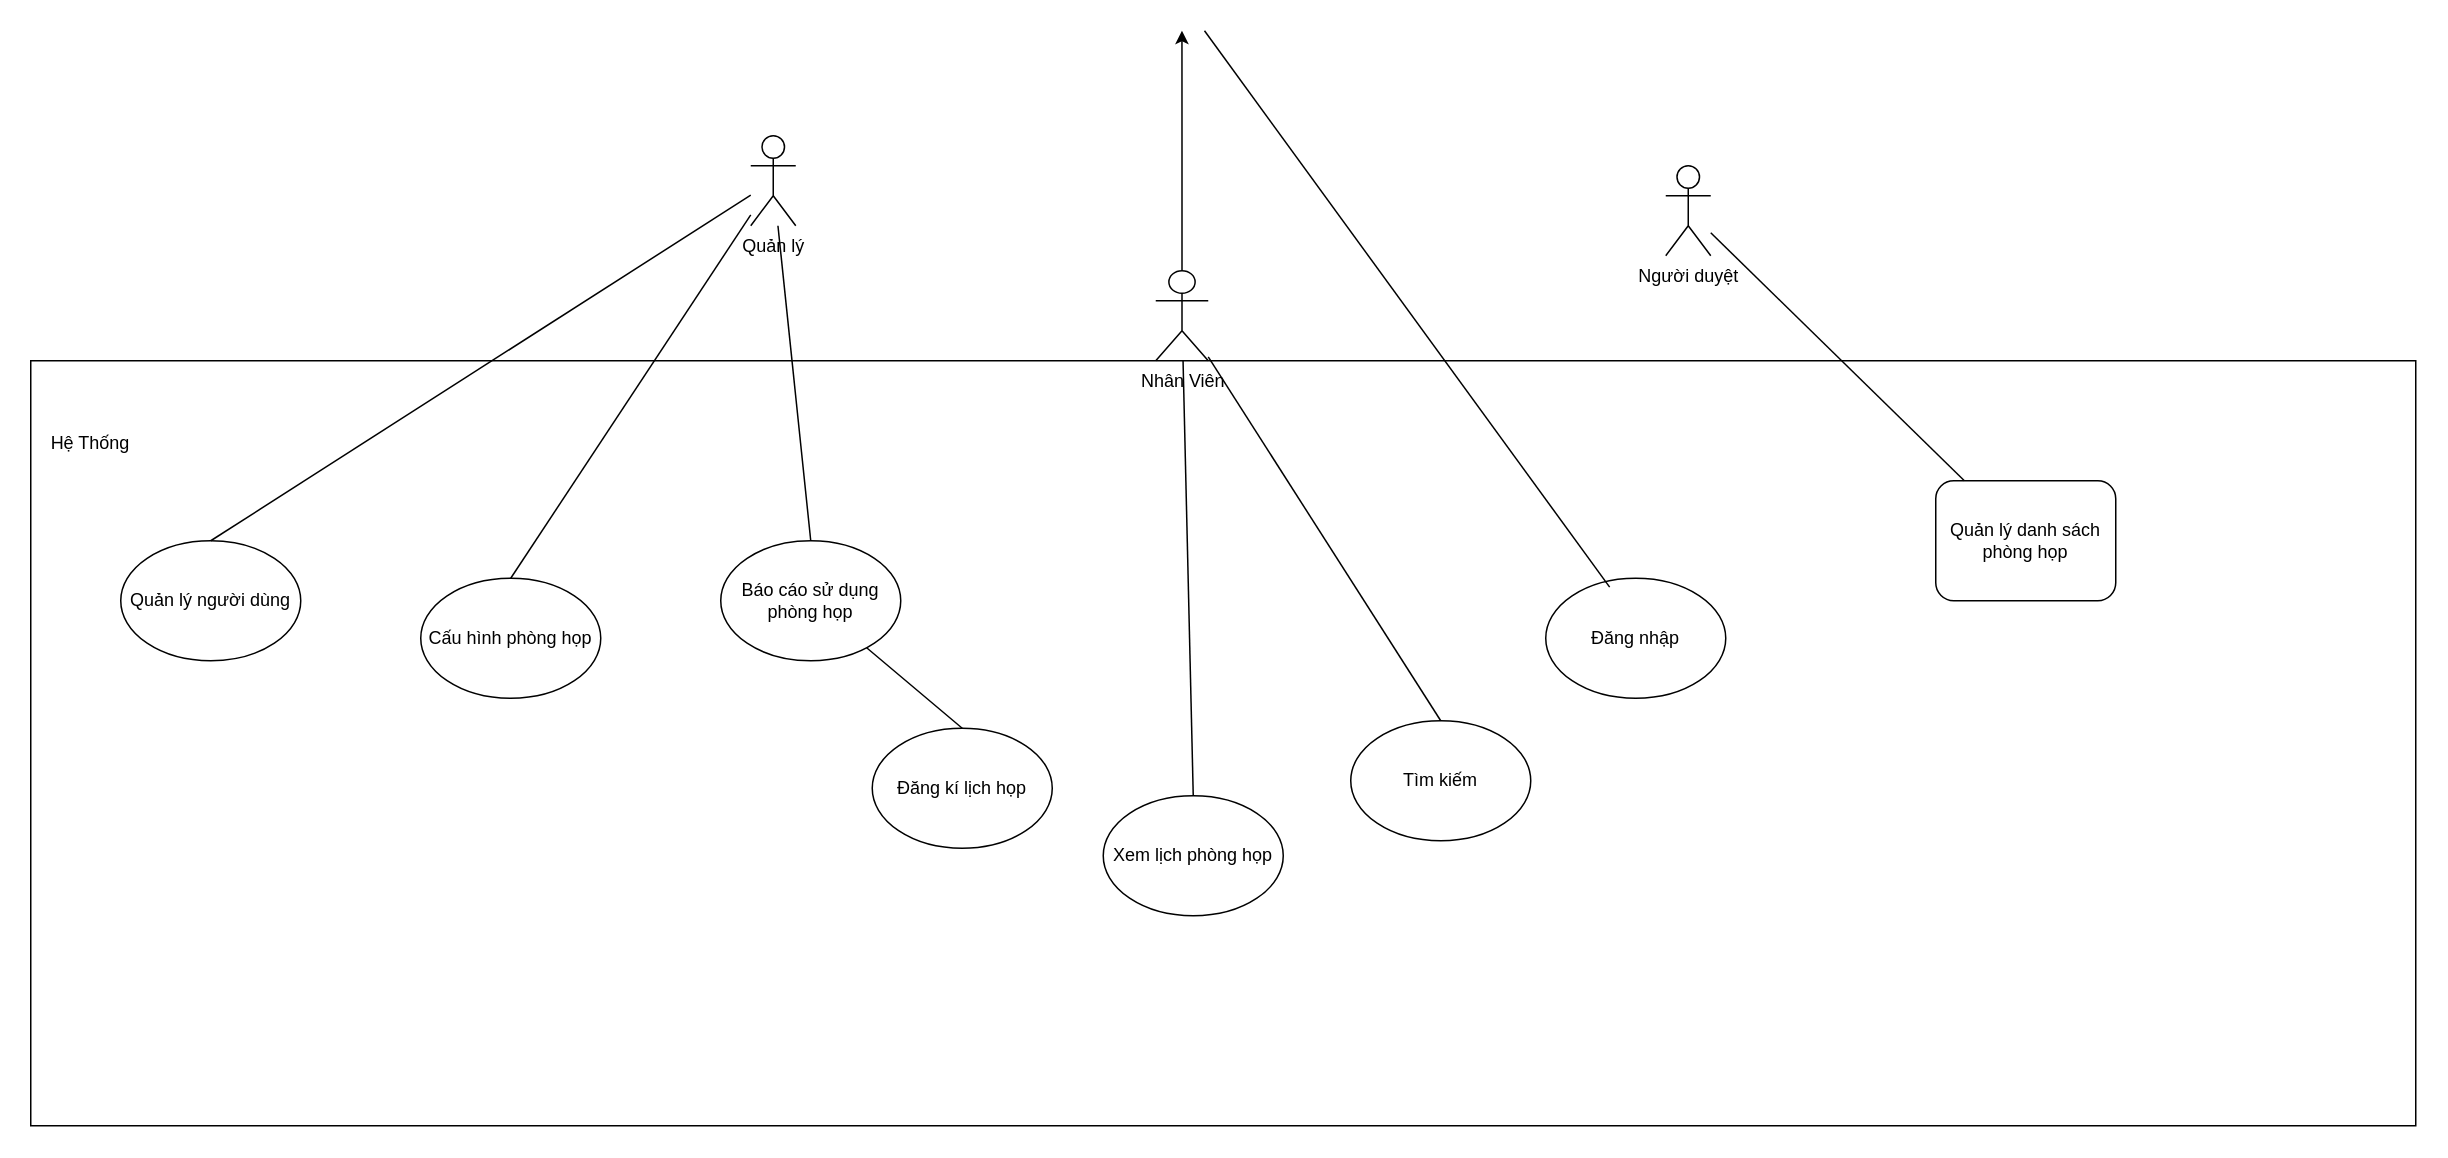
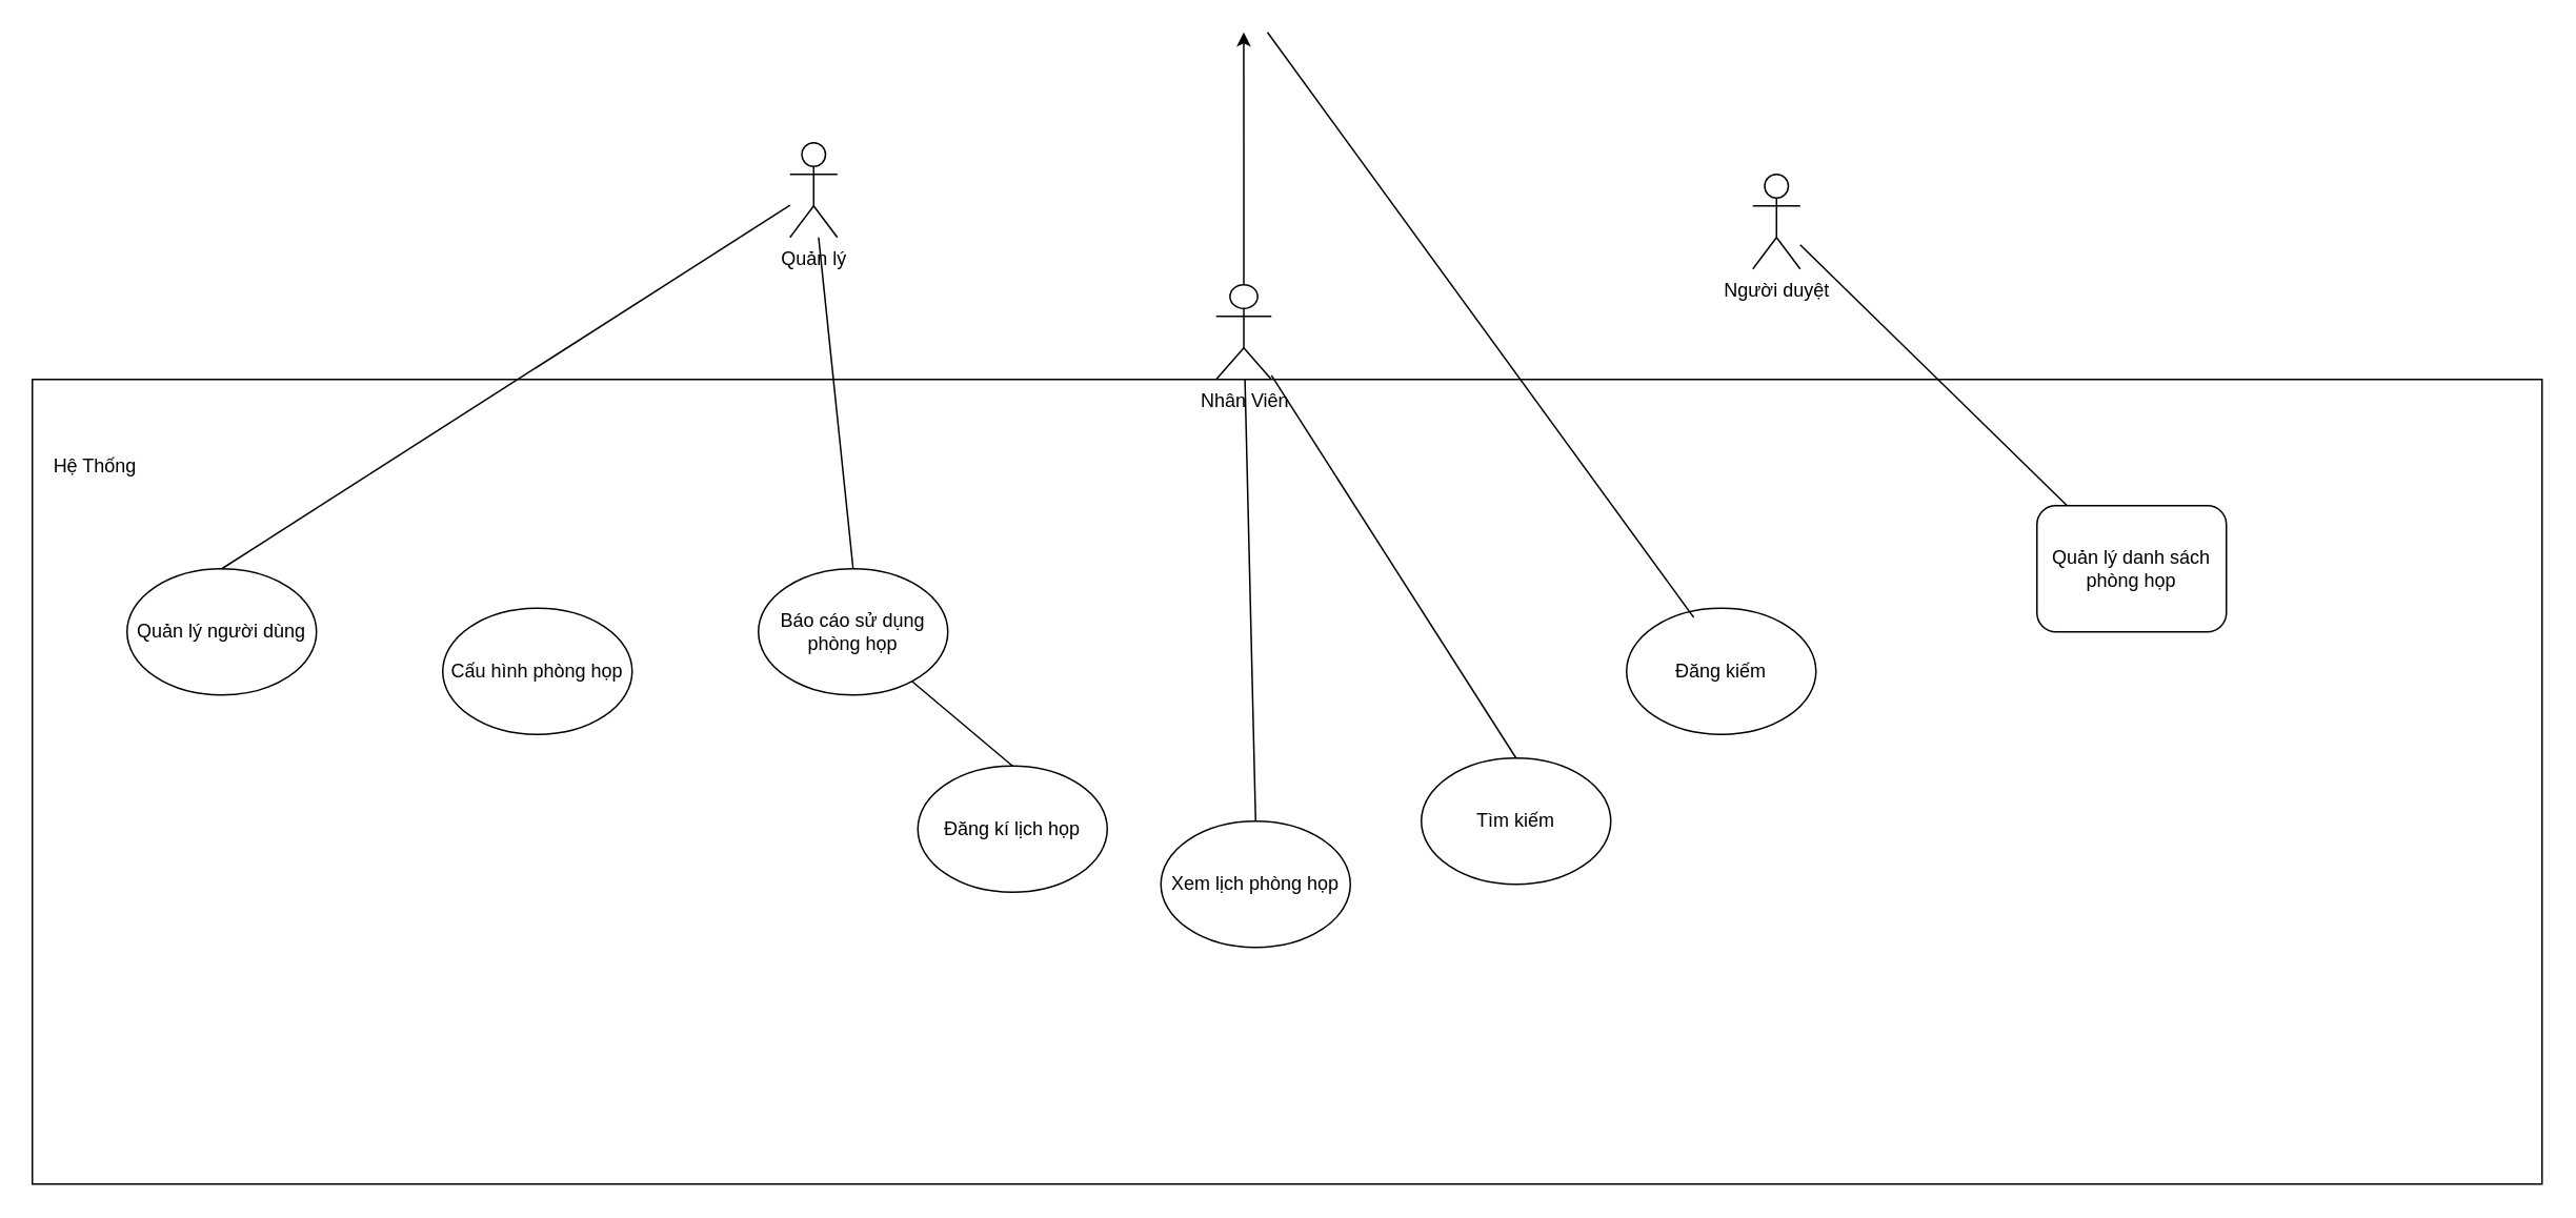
- <mxCell id="16" value="" style="endArrow=none;html=1;rounded=0;exitX=0.5;exitY=0;exitDx=0;exitDy=0;" edge="1" parent="1" source="9" target="3"><mxGeometry width="50" height="50" relative="1" as="geometry"><mxPoint x="670" y="200" as="sourcePoint" /><mxPoint x="720" y="150" as="targetPoint" /></mxGeometry></mxCell>
- <mxCell id="13" value="Đăng nhập" style="ellipse;whiteSpace=wrap;html=1;" parent="1" vertex="1"><mxGeometry x="1030" y="385" width="120" height="80" as="geometry" /></mxCell>
+ <mxCell id="13" value="Đăng kiếm" style="ellipse;whiteSpace=wrap;html=1;" parent="1" vertex="1"><mxGeometry x="1030" y="385" width="120" height="80" as="geometry" /></mxCell>
- <mxCell id="11" value="Xem lịch phòng họp" style="ellipse;whiteSpace=wrap;html=1;" parent="1" vertex="1"><mxGeometry x="735" y="530" width="120" height="80" as="geometry" /></mxCell>
+ <mxCell id="11" value="Xem lịch phòng họp" style="ellipse;whiteSpace=wrap;html=1;" parent="1" vertex="1"><mxGeometry x="735" y="520" width="120" height="80" as="geometry" /></mxCell>
